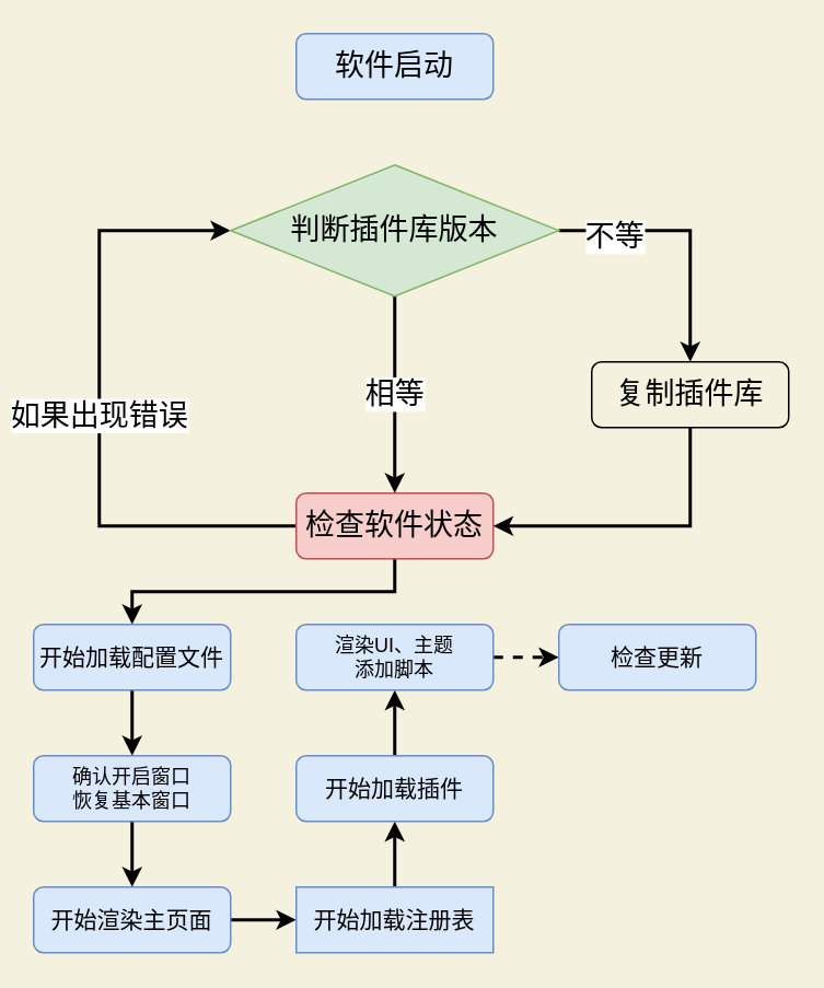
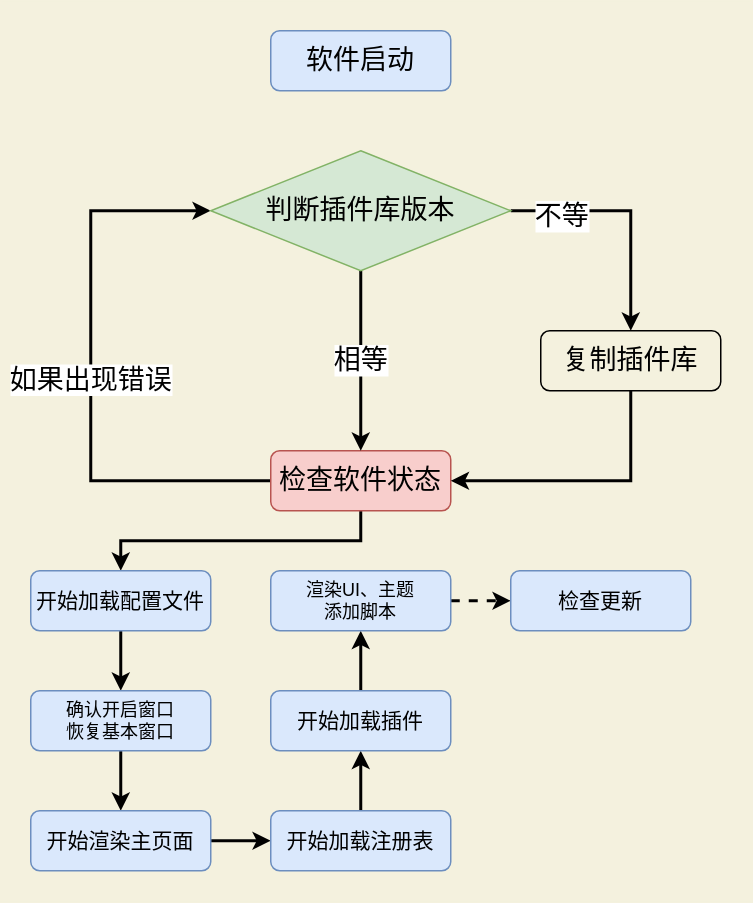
- <mxCell id="20" value="&lt;font style=&quot;font-size: 14px;&quot;&gt;开始加载注册表&lt;/font&gt;" style="whiteSpace=wrap;html=1;fillColor=#dae8fc;strokeColor=#6c8ebf;rounded=0;" vertex="1" parent="1"><mxGeometry x="180" y="540" width="120" height="40" as="geometry" /></mxCell>
+ <mxCell id="20" value="&lt;font style=&quot;font-size: 14px;&quot;&gt;开始加载注册表&lt;/font&gt;" style="whiteSpace=wrap;html=1;fillColor=#dae8fc;strokeColor=#6c8ebf;rounded=1;" vertex="1" parent="1"><mxGeometry x="180" y="540" width="120" height="40" as="geometry" /></mxCell>
